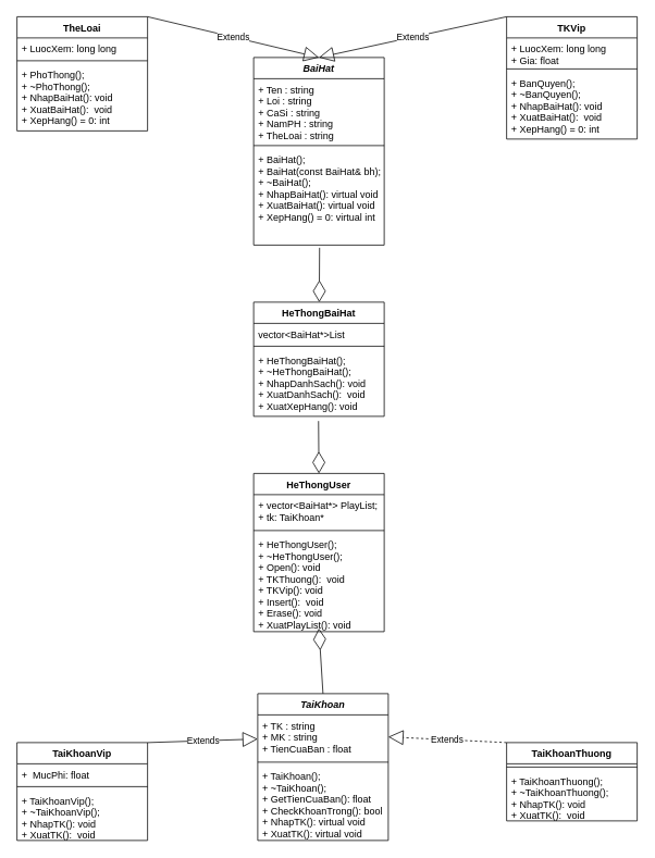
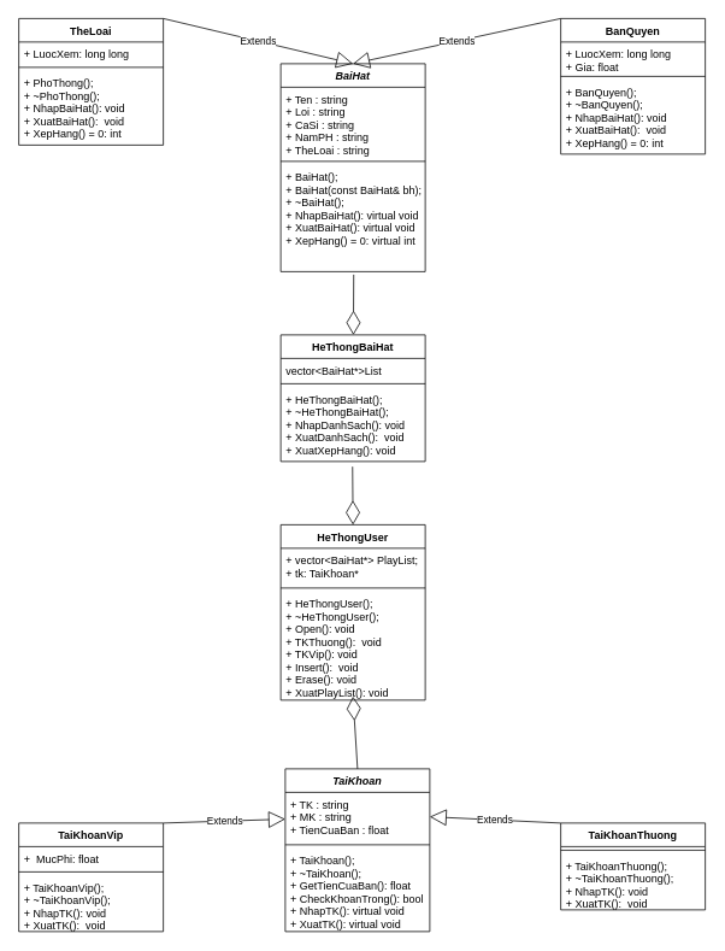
- <mxCell id="10" value="TKVip" style="swimlane;fontStyle=1;align=center;verticalAlign=top;childLayout=stackLayout;horizontal=1;startSize=26;horizontalStack=0;resizeParent=1;resizeParentMax=0;resizeLast=0;collapsible=1;marginBottom=0;" vertex="1" parent="1"><mxGeometry x="620" y="20" width="160" height="150" as="geometry" /></mxCell>
+ <mxCell id="10" value="BanQuyen" style="swimlane;fontStyle=1;align=center;verticalAlign=top;childLayout=stackLayout;horizontal=1;startSize=26;horizontalStack=0;resizeParent=1;resizeParentMax=0;resizeLast=0;collapsible=1;marginBottom=0;" vertex="1" parent="1"><mxGeometry x="620" y="20" width="160" height="150" as="geometry" /></mxCell>
- <mxCell id="36" value="Extends" style="endArrow=block;endSize=16;endFill=0;html=1;rounded=0;exitX=0;exitY=0;exitDx=0;exitDy=0;entryX=1;entryY=0.5;entryDx=0;entryDy=0;dashed=1;" edge="1" parent="1" source="26" target="19"><mxGeometry width="160" relative="1" as="geometry"><mxPoint x="210" y="50" as="sourcePoint" /><mxPoint x="420" y="100" as="targetPoint" /></mxGeometry></mxCell>
+ <mxCell id="36" value="Extends" style="endArrow=block;endSize=16;endFill=0;html=1;rounded=0;exitX=0;exitY=0;exitDx=0;exitDy=0;entryX=1;entryY=0.5;entryDx=0;entryDy=0;" edge="1" parent="1" source="26" target="19"><mxGeometry width="160" relative="1" as="geometry"><mxPoint x="210" y="50" as="sourcePoint" /><mxPoint x="420" y="100" as="targetPoint" /></mxGeometry></mxCell>
